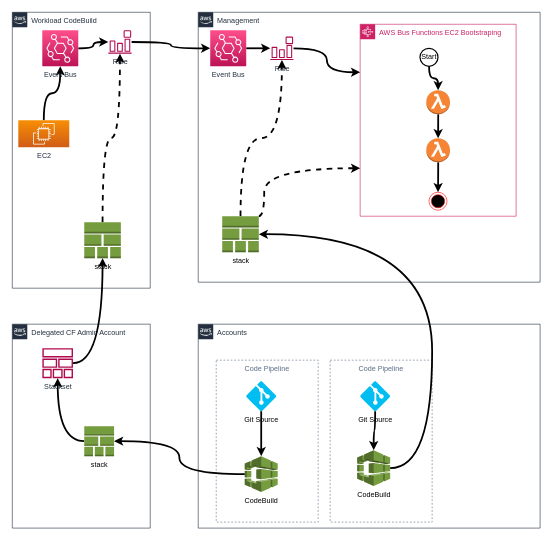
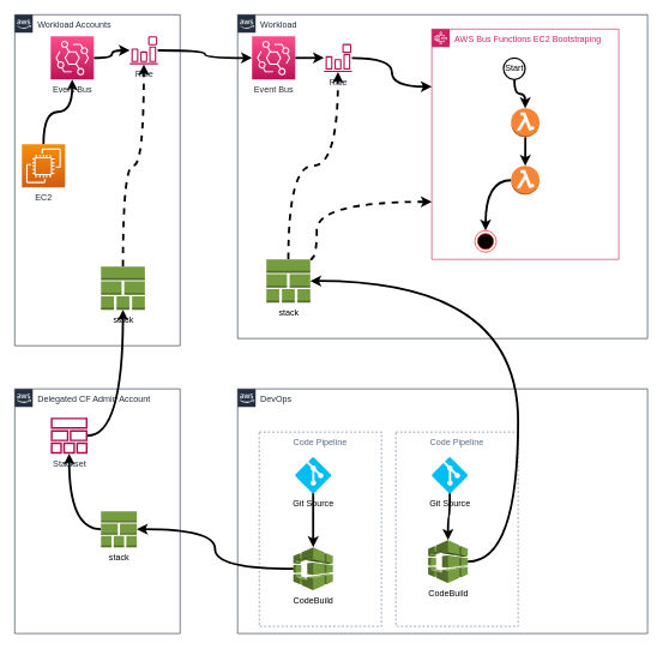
- <mxCell id="2" value="Workload CodeBuild" style="points=[[0,0],[0.25,0],[0.5,0],[0.75,0],[1,0],[1,0.25],[1,0.5],[1,0.75],[1,1],[0.75,1],[0.5,1],[0.25,1],[0,1],[0,0.75],[0,0.5],[0,0.25]];outlineConnect=0;gradientColor=none;html=1;whiteSpace=wrap;fontSize=12;fontStyle=0;container=1;pointerEvents=0;collapsible=0;recursiveResize=0;shape=mxgraph.aws4.group;grIcon=mxgraph.aws4.group_aws_cloud_alt;strokeColor=#232F3E;fillColor=none;verticalAlign=top;align=left;spacingLeft=30;fontColor=#232F3E;dashed=0;" vertex="1" parent="1"><mxGeometry x="20" y="20" width="230" height="460" as="geometry" /></mxCell>
+ <mxCell id="2" value="Workload Accounts" style="points=[[0,0],[0.25,0],[0.5,0],[0.75,0],[1,0],[1,0.25],[1,0.5],[1,0.75],[1,1],[0.75,1],[0.5,1],[0.25,1],[0,1],[0,0.75],[0,0.5],[0,0.25]];outlineConnect=0;gradientColor=none;html=1;whiteSpace=wrap;fontSize=12;fontStyle=0;container=1;pointerEvents=0;collapsible=0;recursiveResize=0;shape=mxgraph.aws4.group;grIcon=mxgraph.aws4.group_aws_cloud_alt;strokeColor=#232F3E;fillColor=none;verticalAlign=top;align=left;spacingLeft=30;fontColor=#232F3E;dashed=0;" vertex="1" parent="1"><mxGeometry x="20" y="20" width="230" height="460" as="geometry" /></mxCell>
- <mxCell id="8" value="Management" style="points=[[0,0],[0.25,0],[0.5,0],[0.75,0],[1,0],[1,0.25],[1,0.5],[1,0.75],[1,1],[0.75,1],[0.5,1],[0.25,1],[0,1],[0,0.75],[0,0.5],[0,0.25]];outlineConnect=0;gradientColor=none;html=1;whiteSpace=wrap;fontSize=12;fontStyle=0;container=1;pointerEvents=0;collapsible=0;recursiveResize=0;shape=mxgraph.aws4.group;grIcon=mxgraph.aws4.group_aws_cloud_alt;strokeColor=#232F3E;fillColor=none;verticalAlign=top;align=left;spacingLeft=30;fontColor=#232F3E;dashed=0;" vertex="1" parent="1"><mxGeometry x="330" y="20" width="570" height="450" as="geometry" /></mxCell>
+ <mxCell id="8" value="Workload" style="points=[[0,0],[0.25,0],[0.5,0],[0.75,0],[1,0],[1,0.25],[1,0.5],[1,0.75],[1,1],[0.75,1],[0.5,1],[0.25,1],[0,1],[0,0.75],[0,0.5],[0,0.25]];outlineConnect=0;gradientColor=none;html=1;whiteSpace=wrap;fontSize=12;fontStyle=0;container=1;pointerEvents=0;collapsible=0;recursiveResize=0;shape=mxgraph.aws4.group;grIcon=mxgraph.aws4.group_aws_cloud_alt;strokeColor=#232F3E;fillColor=none;verticalAlign=top;align=left;spacingLeft=30;fontColor=#232F3E;dashed=0;" vertex="1" parent="1"><mxGeometry x="330" y="20" width="570" height="450" as="geometry" /></mxCell>
- <mxCell id="4" value="EC2" style="sketch=0;points=[[0,0,0],[0.25,0,0],[0.5,0,0],[0.75,0,0],[1,0,0],[0,1,0],[0.25,1,0],[0.5,1,0],[0.75,1,0],[1,1,0],[0,0.25,0],[0,0.5,0],[0,0.75,0],[1,0.25,0],[1,0.5,0],[1,0.75,0]];outlineConnect=0;fontColor=#232F3E;gradientColor=#F78E04;gradientDirection=north;fillColor=#D05C17;strokeColor=#ffffff;dashed=0;verticalLabelPosition=bottom;verticalAlign=top;align=center;html=1;fontSize=12;fontStyle=0;aspect=fixed;shape=mxgraph.aws4.resourceIcon;resIcon=mxgraph.aws4.ec2;" vertex="1" parent="2"><mxGeometry x="10" y="180" width="85" height="45" as="geometry" /></mxCell>
+ <mxCell id="4" value="EC2" style="sketch=0;points=[[0,0,0],[0.25,0,0],[0.5,0,0],[0.75,0,0],[1,0,0],[0,1,0],[0.25,1,0],[0.5,1,0],[0.75,1,0],[1,1,0],[0,0.25,0],[0,0.5,0],[0,0.75,0],[1,0.25,0],[1,0.5,0],[1,0.75,0]];outlineConnect=0;fontColor=#232F3E;gradientColor=#F78E04;gradientDirection=north;fillColor=#D05C17;strokeColor=#ffffff;dashed=0;verticalLabelPosition=bottom;verticalAlign=top;align=center;html=1;fontSize=12;fontStyle=0;aspect=fixed;shape=mxgraph.aws4.resourceIcon;resIcon=mxgraph.aws4.ec2;" vertex="1" parent="2"><mxGeometry x="10" y="180" width="60" height="60" as="geometry" /></mxCell>
- <mxCell id="14" value="End" style="ellipse;html=1;shape=endState;fillColor=#000000;strokeColor=#ff0000;" vertex="1" parent="11"><mxGeometry x="114.75" y="280" width="30" height="30" as="geometry" /></mxCell>
+ <mxCell id="14" value="End" style="ellipse;html=1;shape=endState;fillColor=#000000;strokeColor=#ff0000;" vertex="1" parent="11"><mxGeometry x="59.75" y="280" width="30" height="30" as="geometry" /></mxCell>
- <mxCell id="29" value="Accounts" style="points=[[0,0],[0.25,0],[0.5,0],[0.75,0],[1,0],[1,0.25],[1,0.5],[1,0.75],[1,1],[0.75,1],[0.5,1],[0.25,1],[0,1],[0,0.75],[0,0.5],[0,0.25]];outlineConnect=0;gradientColor=none;html=1;whiteSpace=wrap;fontSize=12;fontStyle=0;container=1;pointerEvents=0;collapsible=0;recursiveResize=0;shape=mxgraph.aws4.group;grIcon=mxgraph.aws4.group_aws_cloud_alt;strokeColor=#232F3E;fillColor=none;verticalAlign=top;align=left;spacingLeft=30;fontColor=#232F3E;dashed=0;" vertex="1" parent="1"><mxGeometry x="330" y="540" width="570" height="340" as="geometry" /></mxCell>
+ <mxCell id="29" value="DevOps" style="points=[[0,0],[0.25,0],[0.5,0],[0.75,0],[1,0],[1,0.25],[1,0.5],[1,0.75],[1,1],[0.75,1],[0.5,1],[0.25,1],[0,1],[0,0.75],[0,0.5],[0,0.25]];outlineConnect=0;gradientColor=none;html=1;whiteSpace=wrap;fontSize=12;fontStyle=0;container=1;pointerEvents=0;collapsible=0;recursiveResize=0;shape=mxgraph.aws4.group;grIcon=mxgraph.aws4.group_aws_cloud_alt;strokeColor=#232F3E;fillColor=none;verticalAlign=top;align=left;spacingLeft=30;fontColor=#232F3E;dashed=0;" vertex="1" parent="1"><mxGeometry x="330" y="540" width="570" height="340" as="geometry" /></mxCell>
